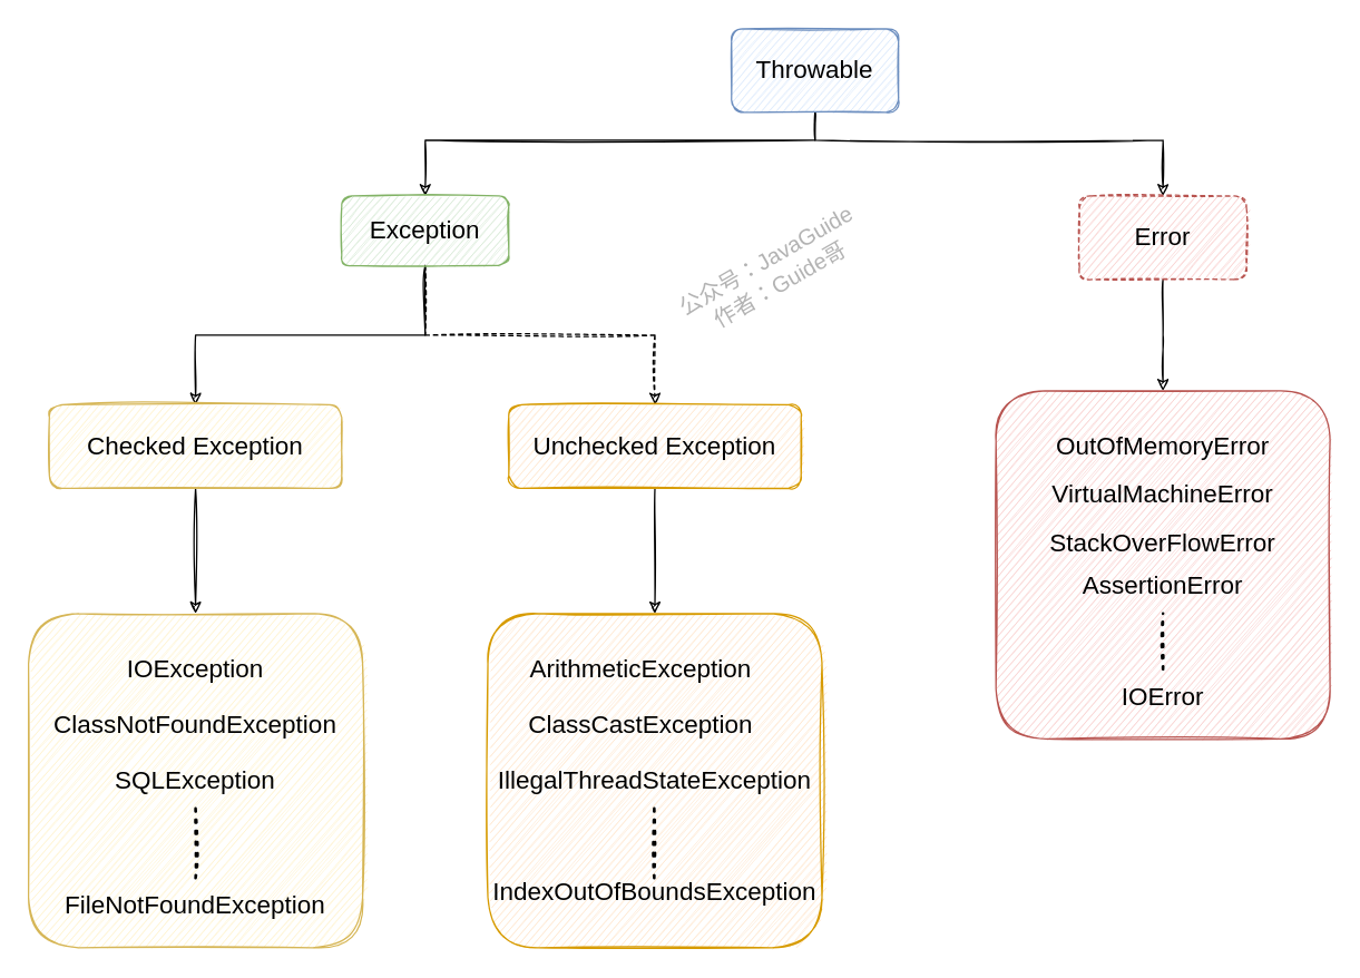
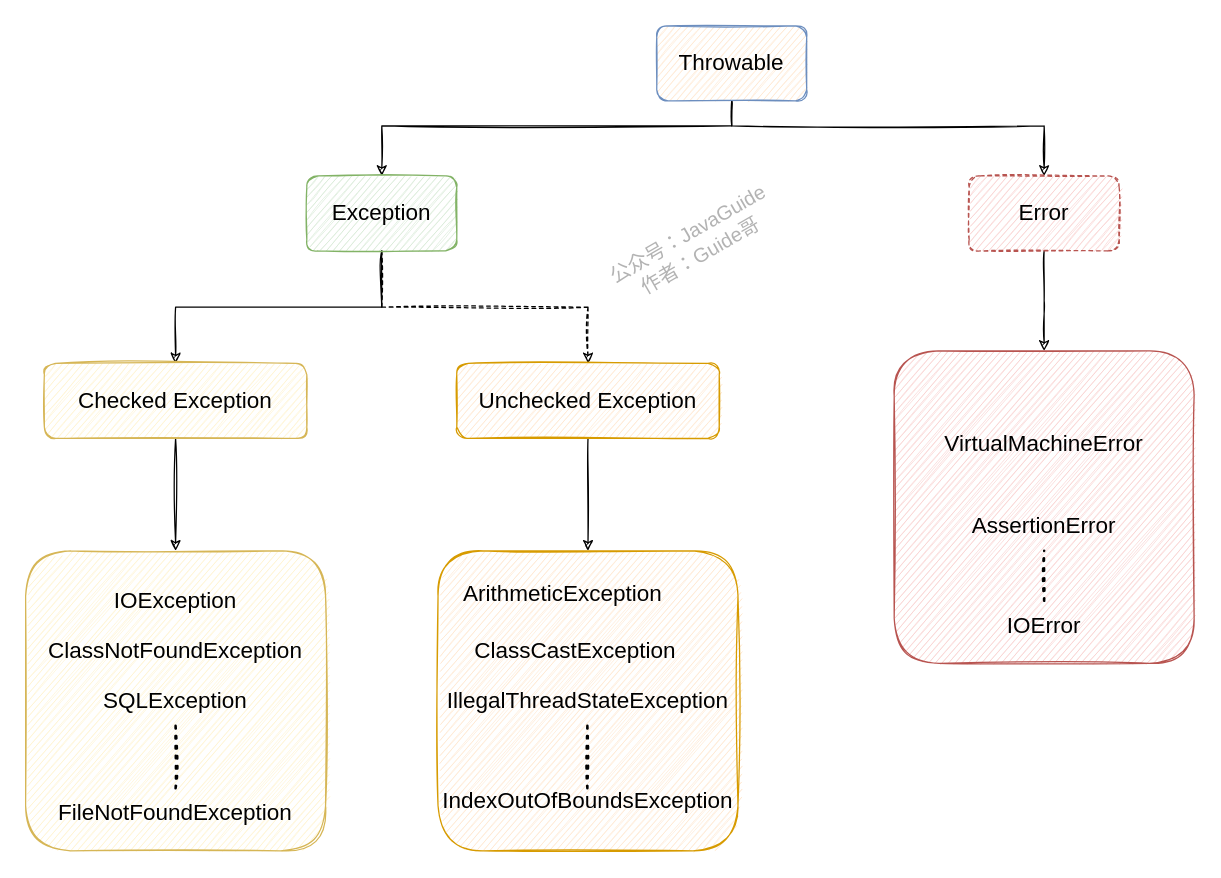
- <mxCell id="4" value="Throwable" style="rounded=1;whiteSpace=wrap;html=1;fontSize=18;fillColor=#dae8fc;strokeColor=#6c8ebf;shadow=0;sketch=1;" vertex="1" parent="1"><mxGeometry x="525" y="20" width="120" height="60" as="geometry" /></mxCell>
+ <mxCell id="4" value="Throwable" style="rounded=1;whiteSpace=wrap;html=1;fontSize=18;fillColor=#ffe6cc;strokeColor=#6c8ebf;shadow=0;sketch=1;" vertex="1" parent="1"><mxGeometry x="525" y="20" width="120" height="60" as="geometry" /></mxCell>
- <mxCell id="7" value="Exception" style="rounded=1;whiteSpace=wrap;html=1;fontSize=18;fillColor=#d5e8d4;strokeColor=#82b366;shadow=0;sketch=1;" vertex="1" parent="1"><mxGeometry x="245" y="140" width="120" height="50" as="geometry" /></mxCell>
+ <mxCell id="7" value="Exception" style="rounded=1;whiteSpace=wrap;html=1;fontSize=18;fillColor=#d5e8d4;strokeColor=#82b366;shadow=0;sketch=1;" vertex="1" parent="1"><mxGeometry x="245" y="140" width="120" height="60" as="geometry" /></mxCell>
- <mxCell id="11" value="OutOfMemoryError" style="text;html=1;strokeColor=none;fillColor=none;align=center;verticalAlign=middle;whiteSpace=wrap;rounded=0;fontSize=18;shadow=0;sketch=1;" vertex="1" parent="1"><mxGeometry x="740" y="310" width="190" height="20" as="geometry" /></mxCell>
- <mxCell id="13" value="StackOverFlowError" style="text;html=1;strokeColor=none;fillColor=none;align=center;verticalAlign=middle;whiteSpace=wrap;rounded=0;fontSize=18;shadow=0;sketch=1;" vertex="1" parent="1"><mxGeometry x="740" y="380" width="190" height="20" as="geometry" /></mxCell>
- <mxCell id="28" value="ArithmeticException" style="text;html=1;strokeColor=none;fillColor=none;align=center;verticalAlign=middle;whiteSpace=wrap;rounded=0;fontSize=18;shadow=0;sketch=1;" vertex="1" parent="1"><mxGeometry x="365" y="470" width="190" height="20" as="geometry" /></mxCell>
+ <mxCell id="28" value="ArithmeticException" style="text;html=1;strokeColor=none;fillColor=none;align=center;verticalAlign=middle;whiteSpace=wrap;rounded=0;fontSize=18;shadow=0;sketch=1;" vertex="1" parent="1"><mxGeometry x="355" y="465" width="190" height="20" as="geometry" /></mxCell>
